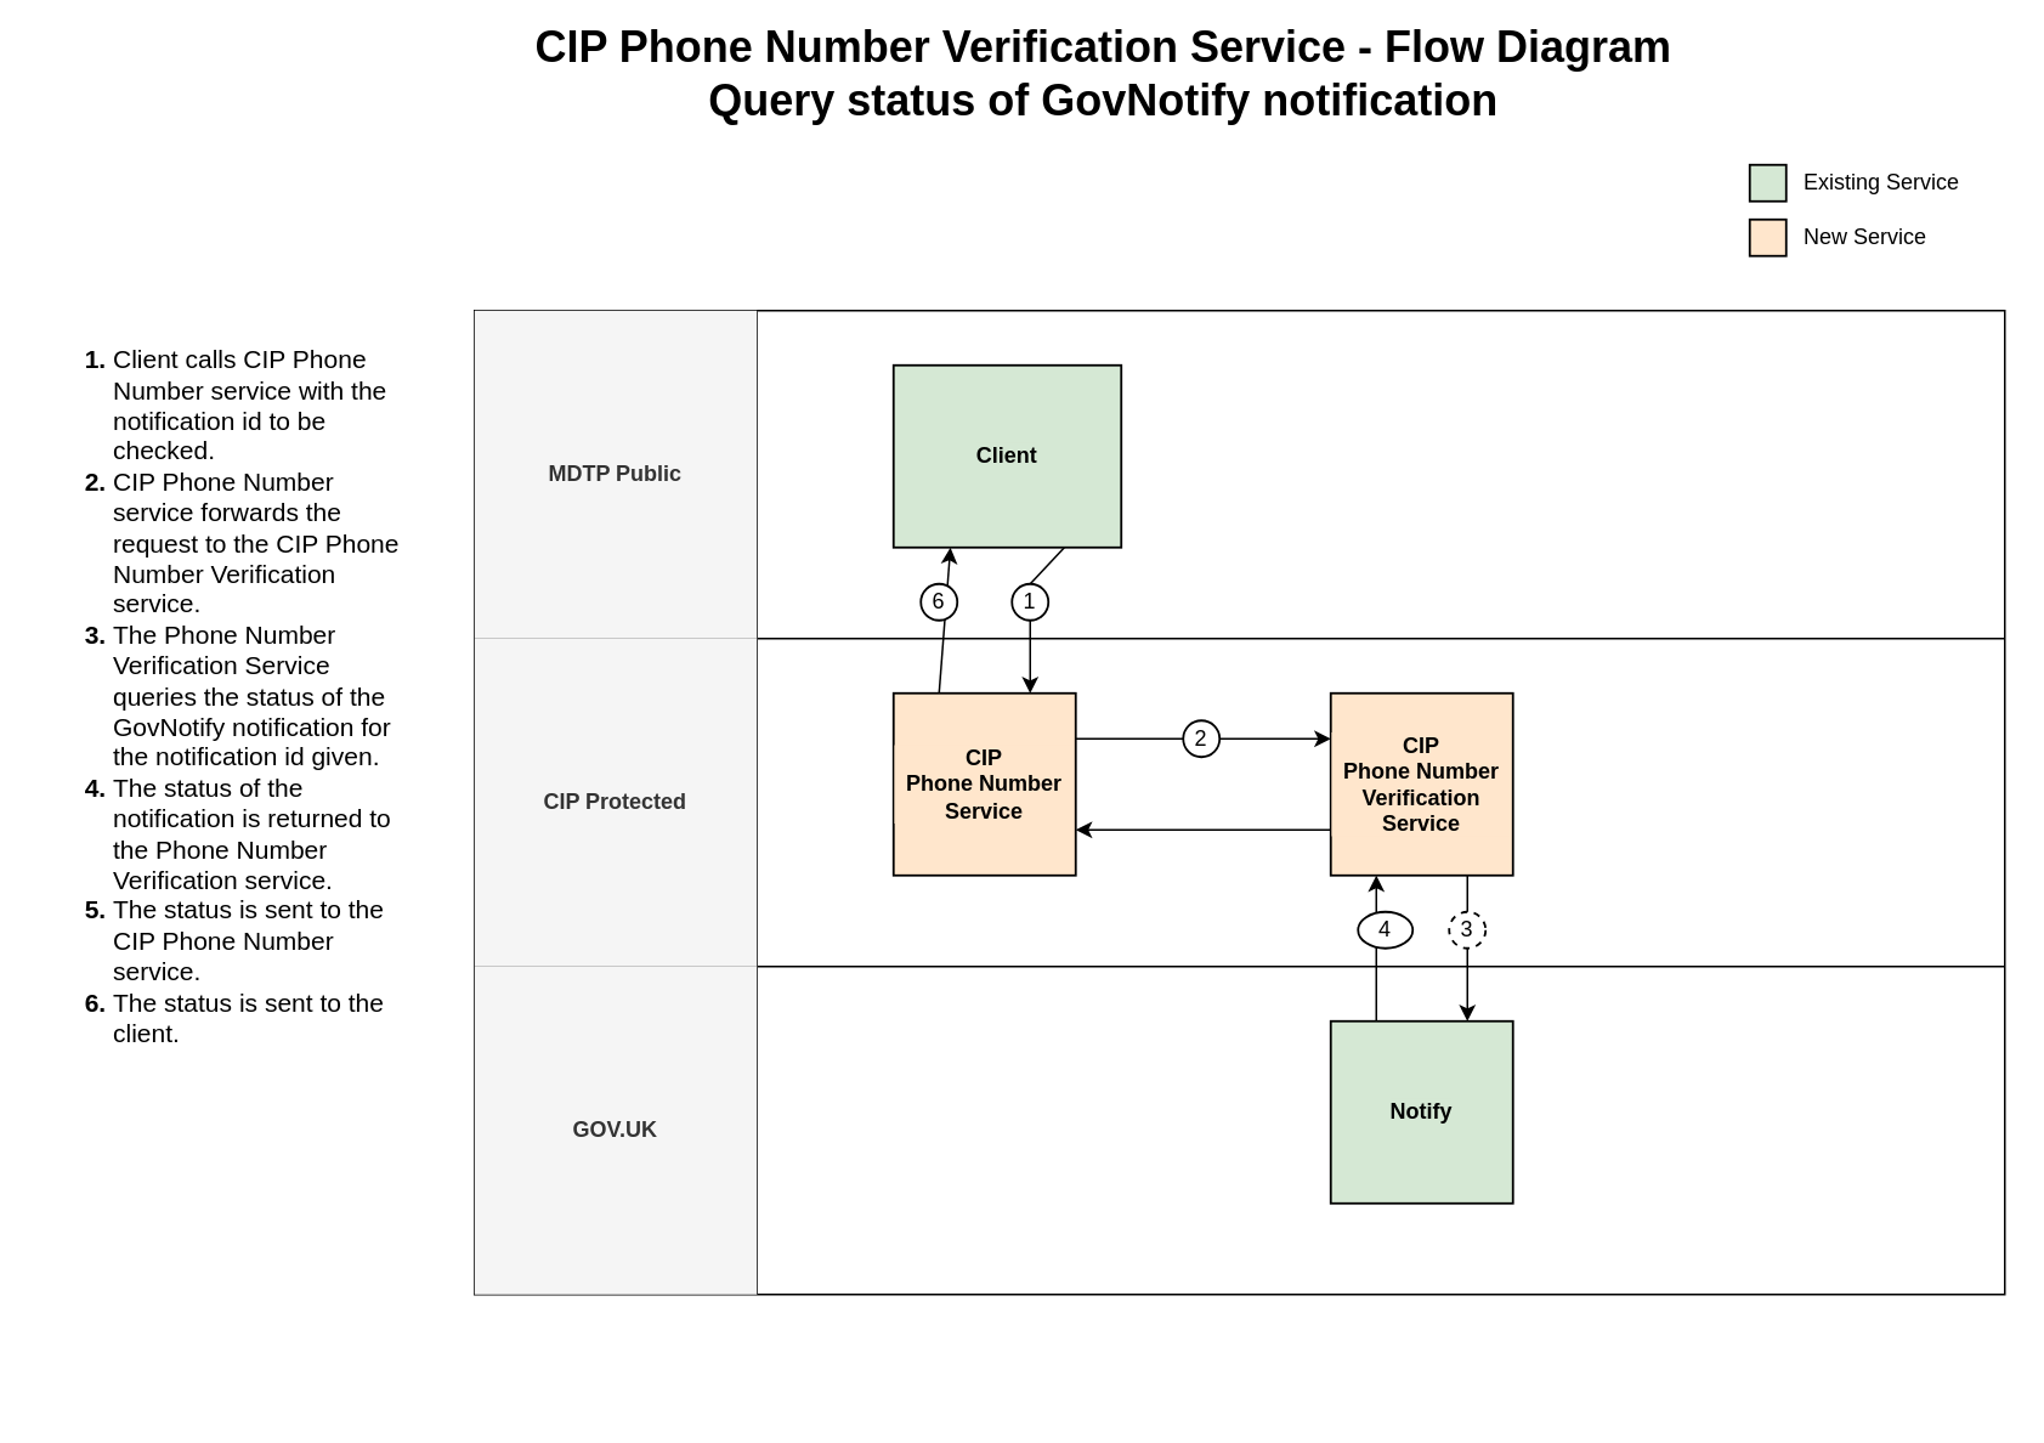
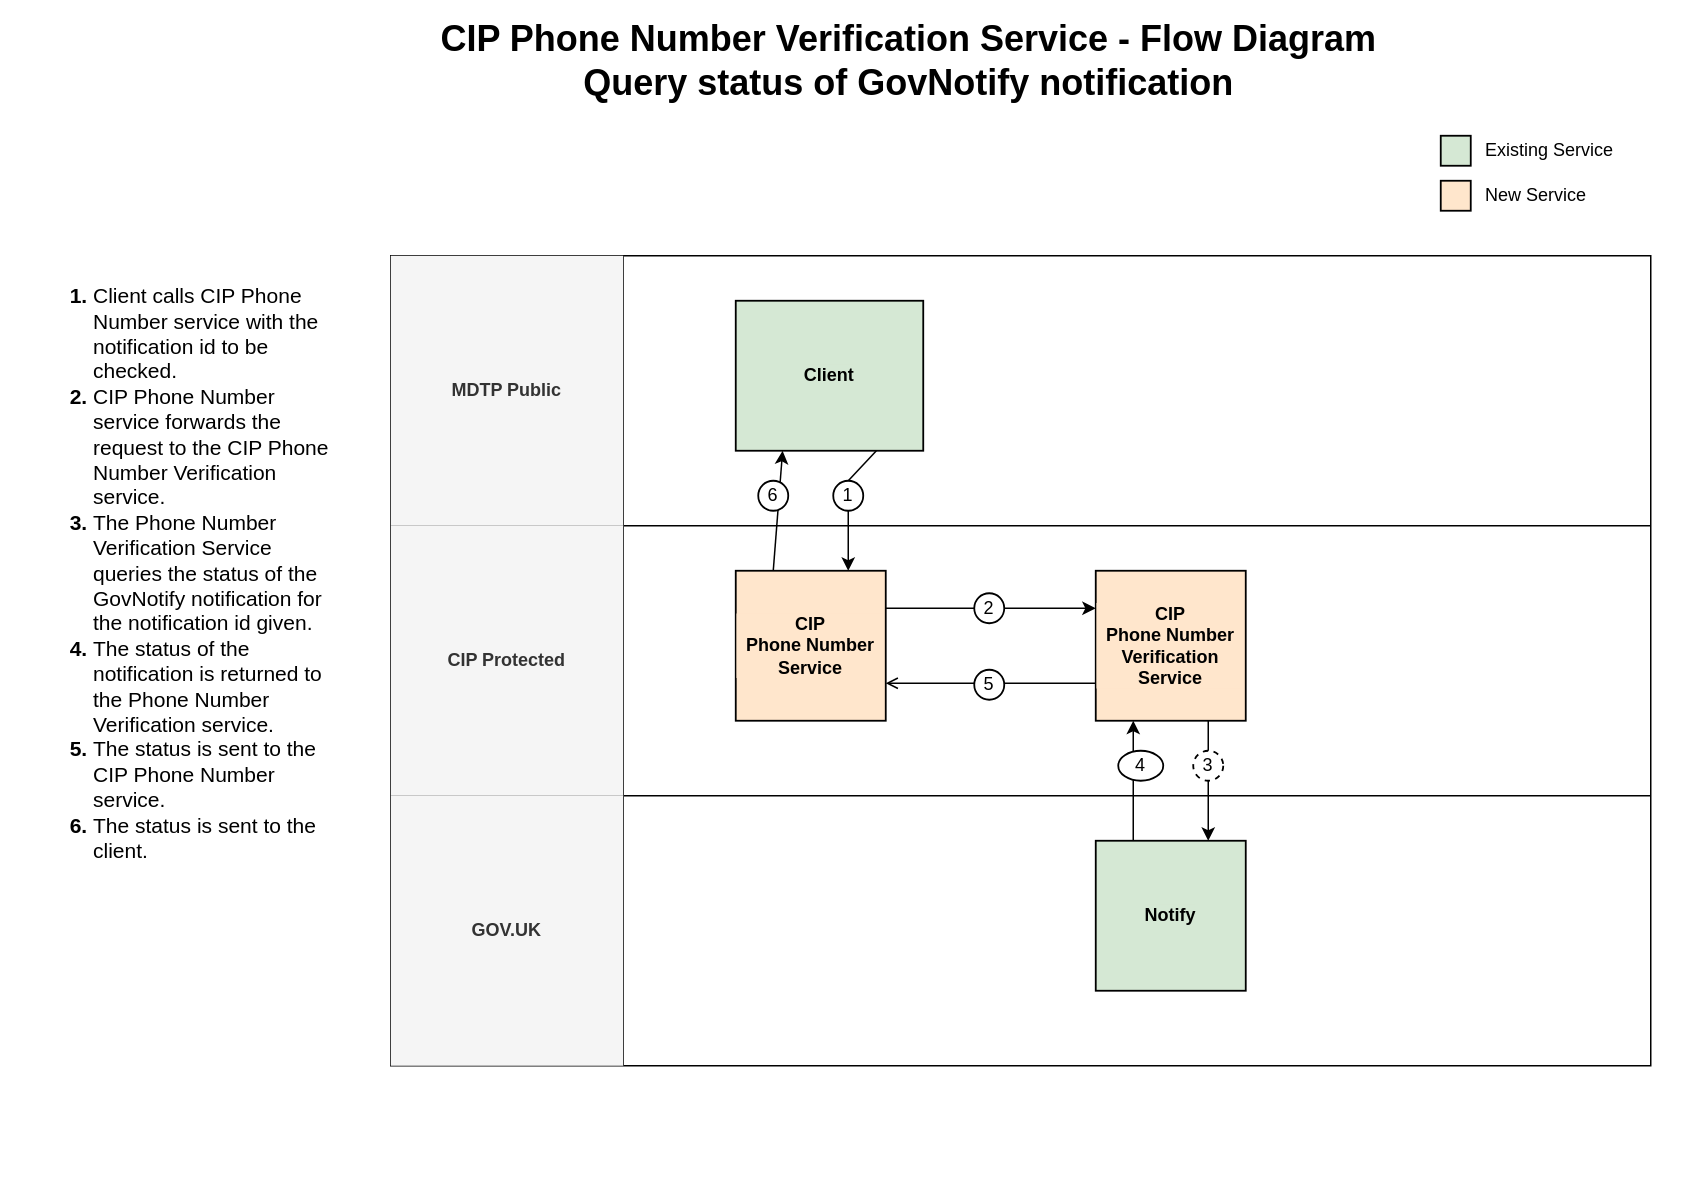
- <mxCell id="33" value="" style="endArrow=classic;html=1;rounded=0;exitX=0;exitY=0.75;exitDx=0;exitDy=0;entryX=1;entryY=0.75;entryDx=0;entryDy=0;" edge="1" parent="1" source="14" target="13"><mxGeometry width="50" height="50" relative="1" as="geometry"><mxPoint x="580" y="460" as="sourcePoint" /><mxPoint x="630" y="410" as="targetPoint" /></mxGeometry></mxCell>
+ <mxCell id="33" value="" style="endArrow=open;html=1;rounded=0;exitX=0;exitY=0.75;exitDx=0;exitDy=0;entryX=1;entryY=0.75;entryDx=0;entryDy=0;" edge="1" parent="1" source="14" target="13"><mxGeometry width="50" height="50" relative="1" as="geometry"><mxPoint x="580" y="460" as="sourcePoint" /><mxPoint x="630" y="410" as="targetPoint" /></mxGeometry></mxCell>
+ <mxCell id="34" value="5" style="ellipse;whiteSpace=wrap;html=1;aspect=fixed;labelBackgroundColor=none;strokeWidth=1.2;" vertex="1" parent="1"><mxGeometry x="649" y="446" width="20" height="20" as="geometry" /></mxCell>
